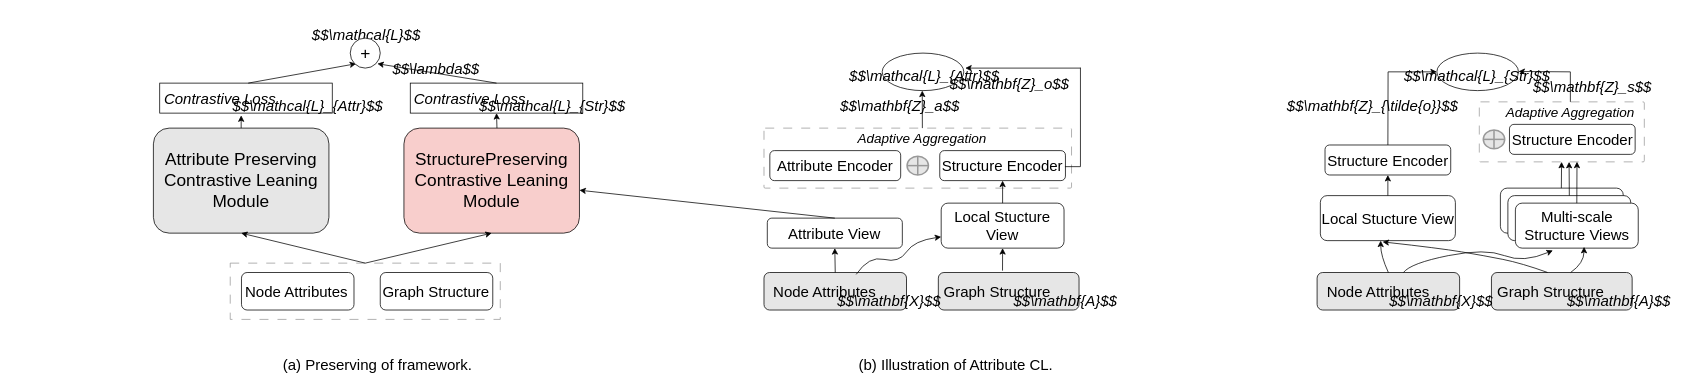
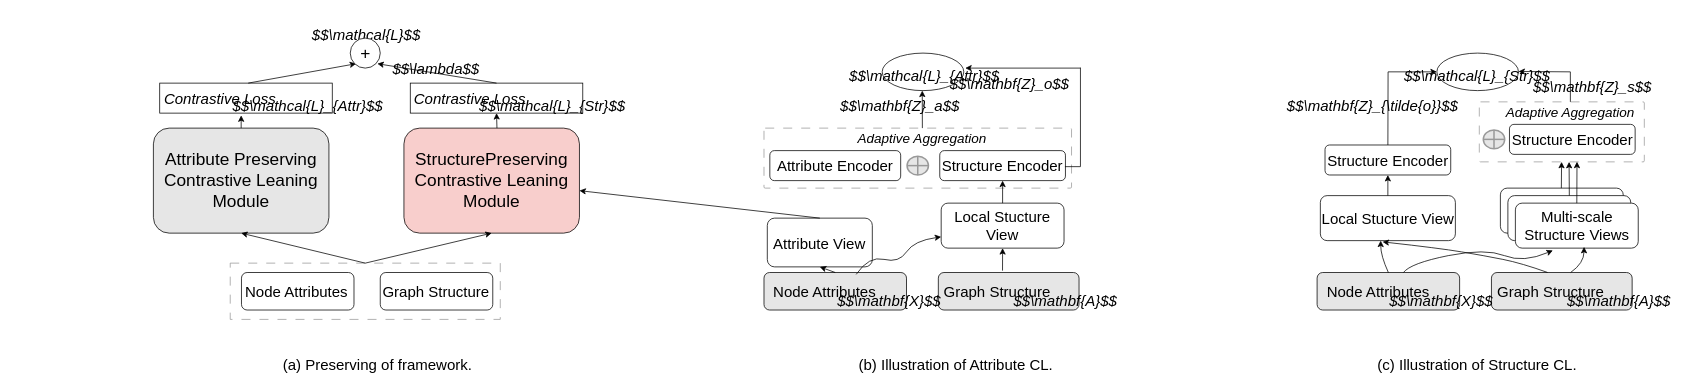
- <mxCell id="26" value="&lt;font style=&quot;font-size: 20px;&quot;&gt;Attribute View&lt;/font&gt;" style="rounded=1;whiteSpace=wrap;html=1;fillColor=none;" vertex="1" parent="1"><mxGeometry x="1022.43" y="290" width="180" height="40" as="geometry" /></mxCell>
+ <mxCell id="26" value="&lt;font style=&quot;font-size: 20px;&quot;&gt;Attribute View&lt;/font&gt;" style="rounded=1;whiteSpace=wrap;html=1;fillColor=none;" vertex="1" parent="1"><mxGeometry x="1022.43" y="290" width="140" height="65" as="geometry" /></mxCell>
+ <mxCell id="36" value="&lt;font style=&quot;font-size: 20px;&quot;&gt;&lt;font style=&quot;font-size: 20px;&quot;&gt;(c) Illustration of Structure CL.&lt;/font&gt;&lt;br&gt;&lt;/font&gt;" style="text;html=1;strokeColor=none;fillColor=none;align=center;verticalAlign=middle;whiteSpace=wrap;rounded=0;" vertex="1" parent="1"><mxGeometry x="1696.44" y="470" width="546" height="30" as="geometry" /></mxCell>
